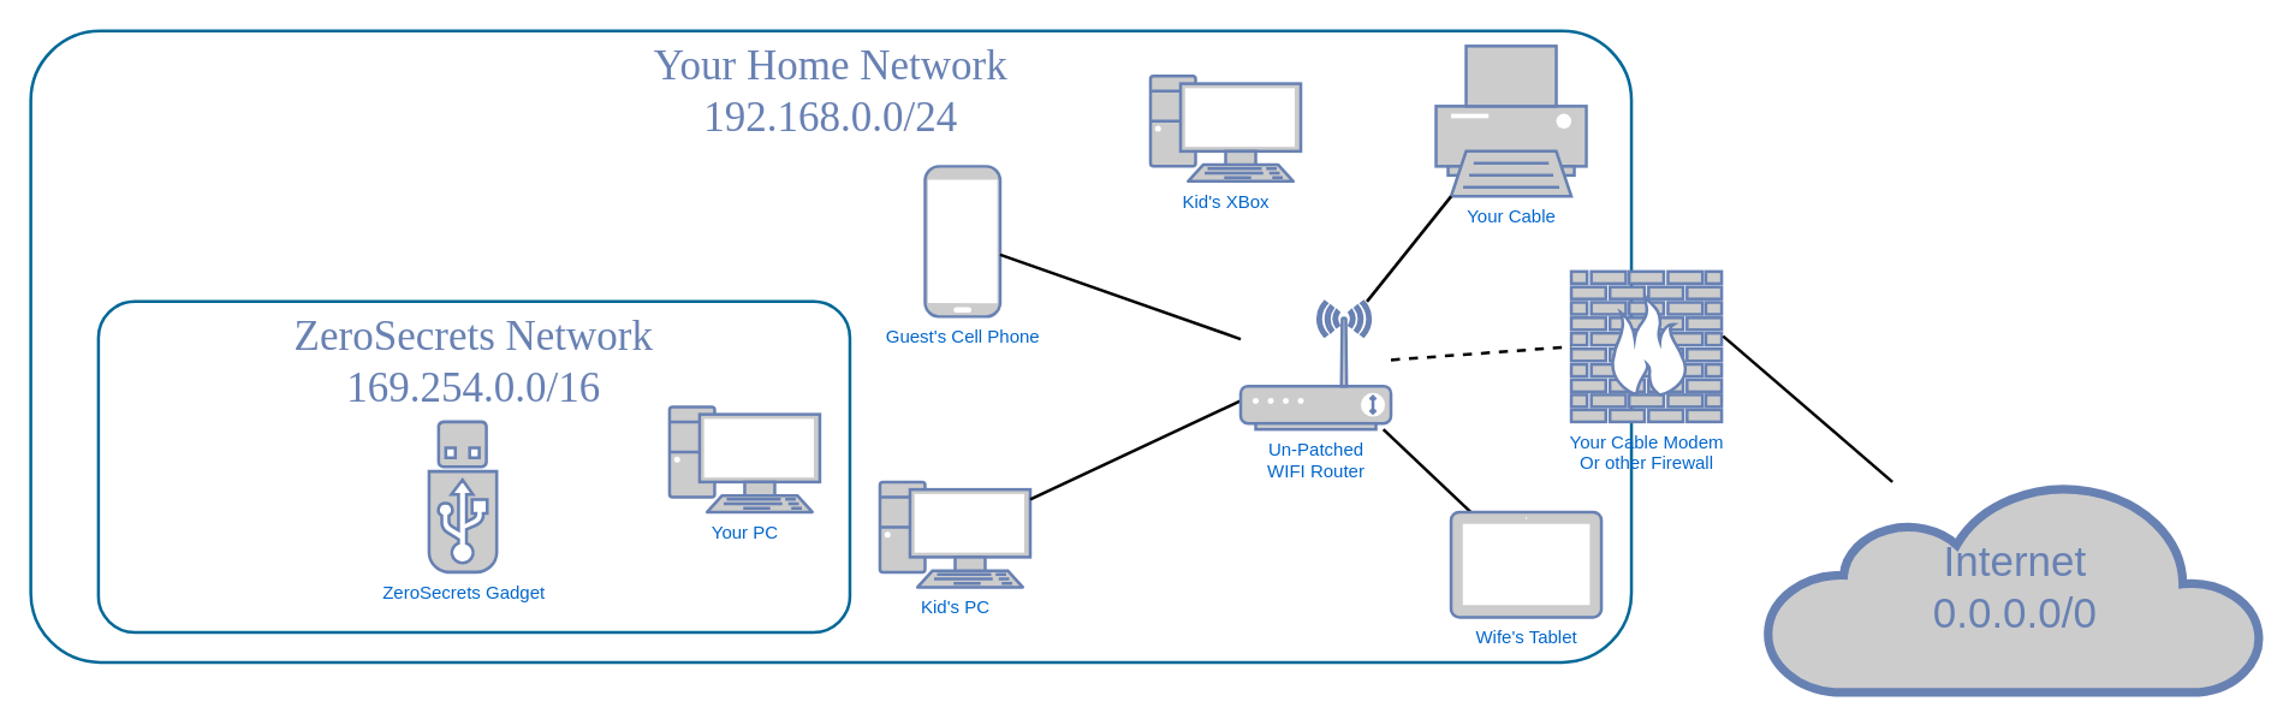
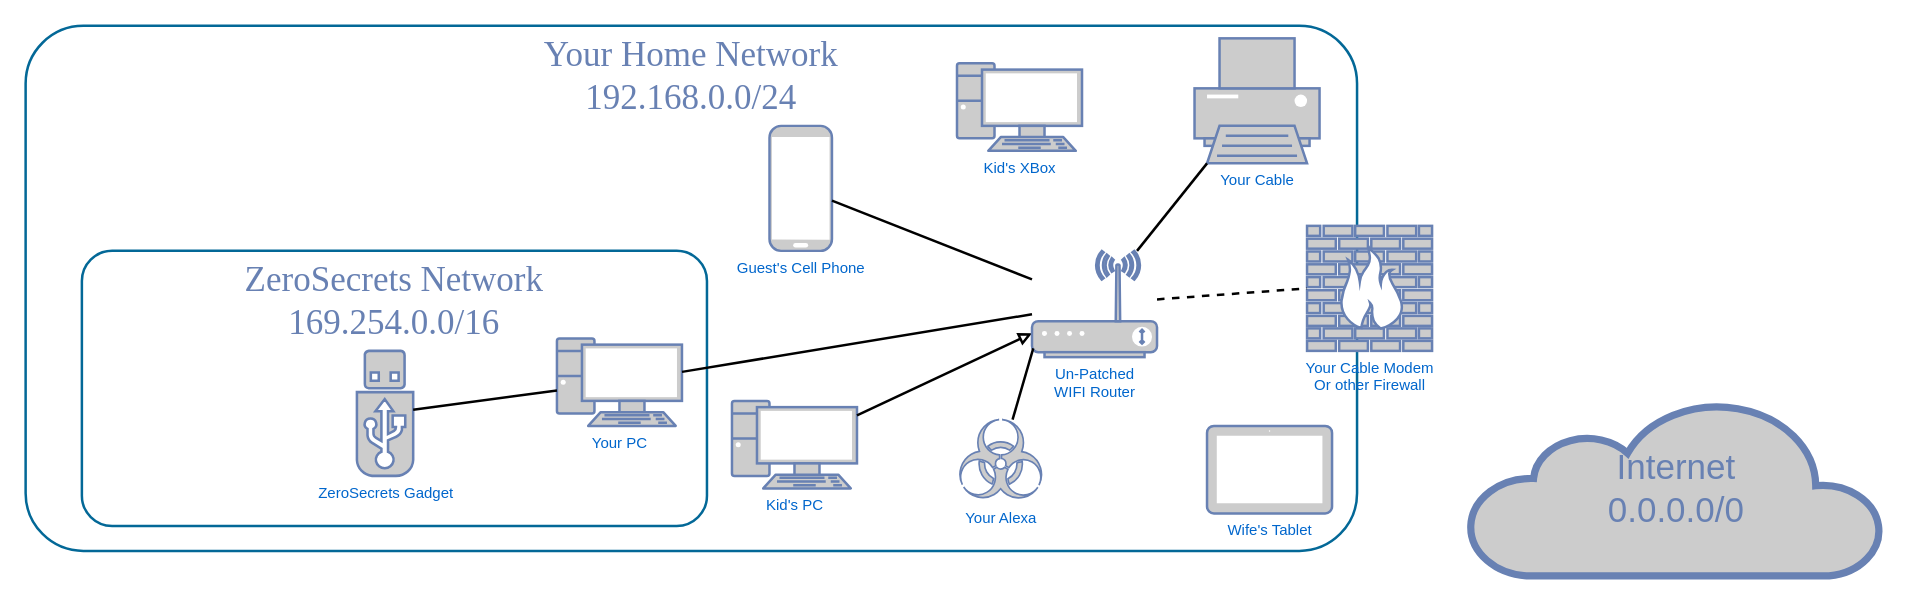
- <mxCell id="13" value="Guest's Cell Phone" style="fontColor=#0066CC;verticalAlign=top;verticalLabelPosition=bottom;labelPosition=center;align=center;html=1;fillColor=#CCCCCC;strokeColor=#6881B3;gradientColor=none;gradientDirection=north;strokeWidth=2;shape=mxgraph.networks.mobile;rounded=0;shadow=0;comic=0;" parent="1" vertex="1"><mxGeometry x="615" y="110" width="50" height="100" as="geometry" /></mxCell>
+ <mxCell id="13" value="Guest's Cell Phone" style="fontColor=#0066CC;verticalAlign=top;verticalLabelPosition=bottom;labelPosition=center;align=center;html=1;fillColor=#CCCCCC;strokeColor=#6881B3;gradientColor=none;gradientDirection=north;strokeWidth=2;shape=mxgraph.networks.mobile;rounded=0;shadow=0;comic=0;" parent="1" vertex="1"><mxGeometry x="615" y="100" width="50" height="100" as="geometry" /></mxCell>
- <mxCell id="10" style="edgeStyle=none;html=1;labelBackgroundColor=none;endArrow=none;endFill=0;strokeWidth=2;fontFamily=Verdana;fontSize=15;fontColor=#036897;" parent="1" source="6" target="17" edge="1"><mxGeometry relative="1" as="geometry"><mxPoint x="825" y="280" as="targetPoint" /></mxGeometry></mxCell>
+ <mxCell id="10" style="edgeStyle=none;html=1;labelBackgroundColor=none;endArrow=block;endFill=0;strokeWidth=2;fontFamily=Verdana;fontSize=15;fontColor=#036897;" parent="1" source="6" target="17" edge="1"><mxGeometry relative="1" as="geometry"><mxPoint x="825" y="280" as="targetPoint" /></mxGeometry></mxCell>
- <mxCell id="15" style="edgeStyle=none;html=1;labelBackgroundColor=none;endArrow=none;endFill=0;strokeWidth=2;fontFamily=Verdana;fontSize=28;fontColor=#6881B3;exitX=1.01;exitY=0.43;exitDx=0;exitDy=0;exitPerimeter=0;" parent="1" source="4" target="14" edge="1"><mxGeometry relative="1" as="geometry"><mxPoint x="1195" y="170" as="sourcePoint" /></mxGeometry></mxCell>
+ <mxCell id="9" style="edgeStyle=none;html=1;labelBackgroundColor=none;endArrow=none;endFill=0;strokeWidth=2;fontFamily=Verdana;fontSize=15;fontColor=#036897;" parent="1" source="5" target="17" edge="1"><mxGeometry relative="1" as="geometry"><mxPoint x="811" y="261.98" as="targetPoint" /></mxGeometry></mxCell>
+ <mxCell id="20" style="edgeStyle=none;html=1;labelBackgroundColor=none;endArrow=none;endFill=0;strokeWidth=2;fontFamily=Verdana;fontSize=15;fontColor=#036897;exitX=0.01;exitY=0.918;exitDx=0;exitDy=0;exitPerimeter=0;" edge="1" parent="1" source="17" target="19"><mxGeometry relative="1" as="geometry"><mxPoint x="988.019" y="350" as="sourcePoint" /><mxPoint x="929.906" y="295" as="targetPoint" /></mxGeometry></mxCell>
- <mxCell id="11" style="edgeStyle=none;html=1;labelBackgroundColor=none;endArrow=none;endFill=0;strokeWidth=2;fontFamily=Verdana;fontSize=15;fontColor=#036897;" parent="1" source="18" target="17" edge="1"><mxGeometry relative="1" as="geometry"><mxPoint x="953.571" y="330" as="sourcePoint" /><mxPoint x="905" y="280" as="targetPoint" /></mxGeometry></mxCell>
+ <mxCell id="23" style="edgeStyle=none;html=1;labelBackgroundColor=none;endArrow=none;endFill=0;strokeWidth=2;fontFamily=Verdana;fontSize=15;fontColor=#036897;" edge="1" parent="1" source="21" target="5"><mxGeometry relative="1" as="geometry"><mxPoint x="835" y="260.724" as="targetPoint" /><mxPoint x="555" y="306.776" as="sourcePoint" /></mxGeometry></mxCell>
+ <mxCell id="19" value="Your Alexa" style="fontColor=#0066CC;verticalAlign=top;verticalLabelPosition=bottom;labelPosition=center;align=center;html=1;outlineConnect=0;fillColor=#CCCCCC;strokeColor=#6881B3;gradientColor=none;gradientDirection=north;strokeWidth=2;shape=mxgraph.networks.virus;" vertex="1" parent="1"><mxGeometry x="765" y="335" width="70" height="65" as="geometry" /></mxCell>
